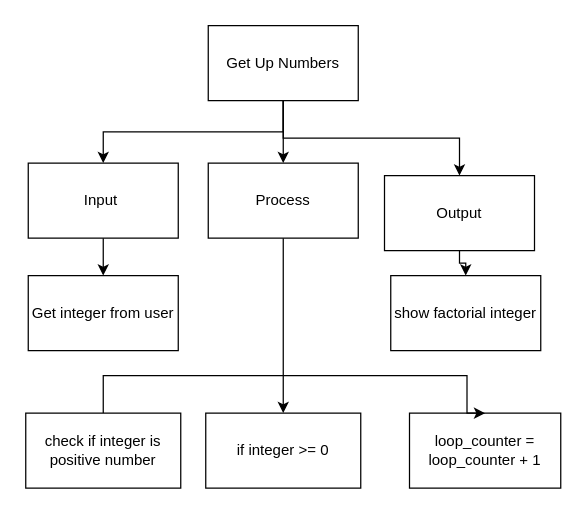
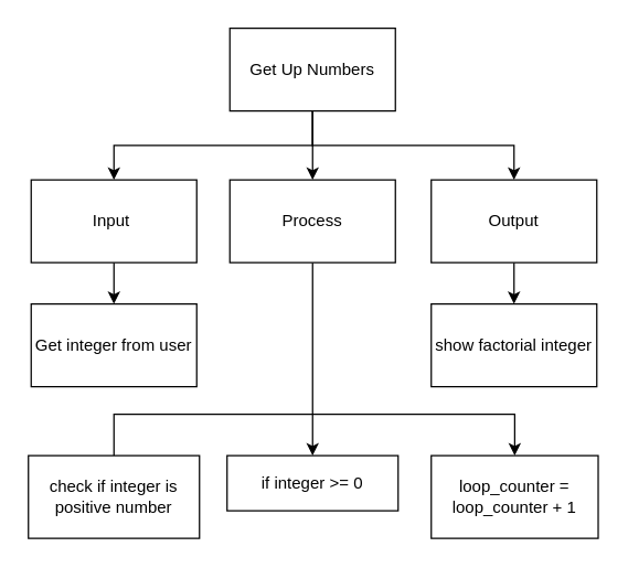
- <mxCell id="11" value="Output" style="rounded=0;whiteSpace=wrap;html=1;" vertex="1" parent="1"><mxGeometry x="307" y="140" width="120" height="60" as="geometry" /></mxCell>
+ <mxCell id="11" value="Output" style="rounded=0;whiteSpace=wrap;html=1;" vertex="1" parent="1"><mxGeometry x="312" y="130" width="120" height="60" as="geometry" /></mxCell>
- <mxCell id="13" value="&lt;font&gt;if integer &amp;gt;= 0&lt;br&gt;&lt;/font&gt;" style="rounded=0;whiteSpace=wrap;html=1;" vertex="1" parent="1"><mxGeometry x="164" y="330" width="124" height="60" as="geometry" /></mxCell>
+ <mxCell id="13" value="&lt;font&gt;if integer &amp;gt;= 0&lt;br&gt;&lt;/font&gt;" style="rounded=0;whiteSpace=wrap;html=1;" vertex="1" parent="1"><mxGeometry x="164" y="330" width="124" height="40" as="geometry" /></mxCell>
- <mxCell id="15" value="&lt;font&gt;loop_counter = loop_counter + 1&lt;br&gt;&lt;/font&gt;" style="rounded=0;whiteSpace=wrap;html=1;" vertex="1" parent="1"><mxGeometry x="327" y="330" width="121" height="60" as="geometry" /></mxCell>
+ <mxCell id="15" value="&lt;font&gt;loop_counter = loop_counter + 1&lt;br&gt;&lt;/font&gt;" style="rounded=0;whiteSpace=wrap;html=1;" vertex="1" parent="1"><mxGeometry x="312" y="330" width="121" height="60" as="geometry" /></mxCell>
